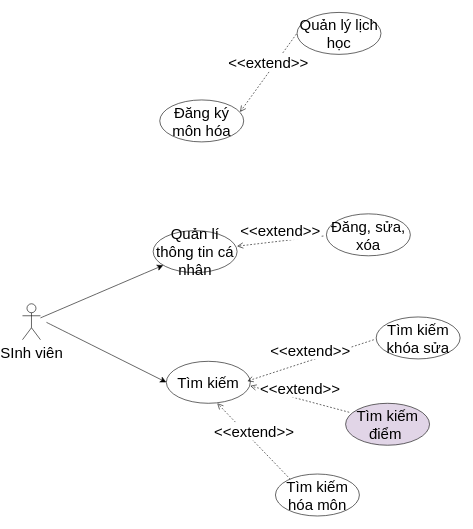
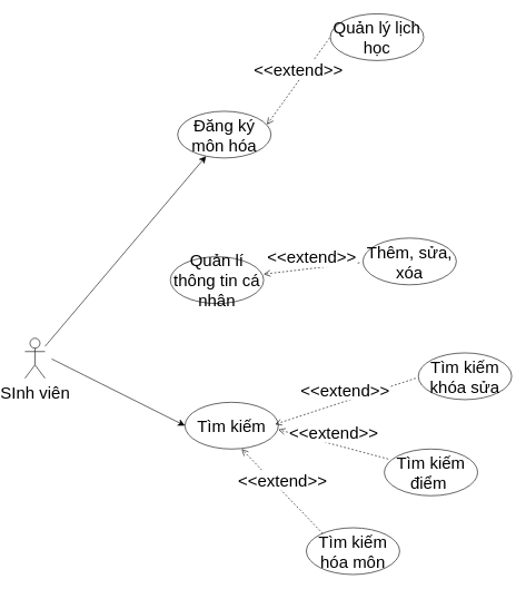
- <mxCell id="6" value="Đăng, sửa, xóa" style="ellipse;whiteSpace=wrap;html=1;fontSize=25;" vertex="1" parent="1"><mxGeometry x="527" y="356" width="140" height="70" as="geometry" /></mxCell>
+ <mxCell id="6" value="Thêm, sửa, xóa" style="ellipse;whiteSpace=wrap;html=1;fontSize=25;" vertex="1" parent="1"><mxGeometry x="527" y="356" width="140" height="70" as="geometry" /></mxCell>
- <mxCell id="2" style="edgeStyle=none;curved=1;rounded=0;orthogonalLoop=1;jettySize=auto;html=1;fontSize=12;startSize=8;endSize=8;" edge="1" parent="1" source="3" target="4"><mxGeometry relative="1" as="geometry"><mxPoint x="222.2" y="227.6" as="targetPoint" /></mxGeometry></mxCell>
+ <mxCell id="2" style="edgeStyle=none;curved=1;rounded=0;orthogonalLoop=1;jettySize=auto;html=1;fontSize=12;startSize=8;endSize=8;" edge="1" parent="1" source="3" target="15"><mxGeometry relative="1" as="geometry"><mxPoint x="222.2" y="227.6" as="targetPoint" /></mxGeometry></mxCell>
- <mxCell id="12" value="Tìm kiếm điểm&amp;nbsp;" style="ellipse;whiteSpace=wrap;html=1;fontSize=25;fillColor=#e1d5e7;" vertex="1" parent="1"><mxGeometry x="559" y="672" width="140" height="70" as="geometry" /></mxCell>
+ <mxCell id="12" value="Tìm kiếm điểm&amp;nbsp;" style="ellipse;whiteSpace=wrap;html=1;fontSize=25;" vertex="1" parent="1"><mxGeometry x="559" y="672" width="140" height="70" as="geometry" /></mxCell>
